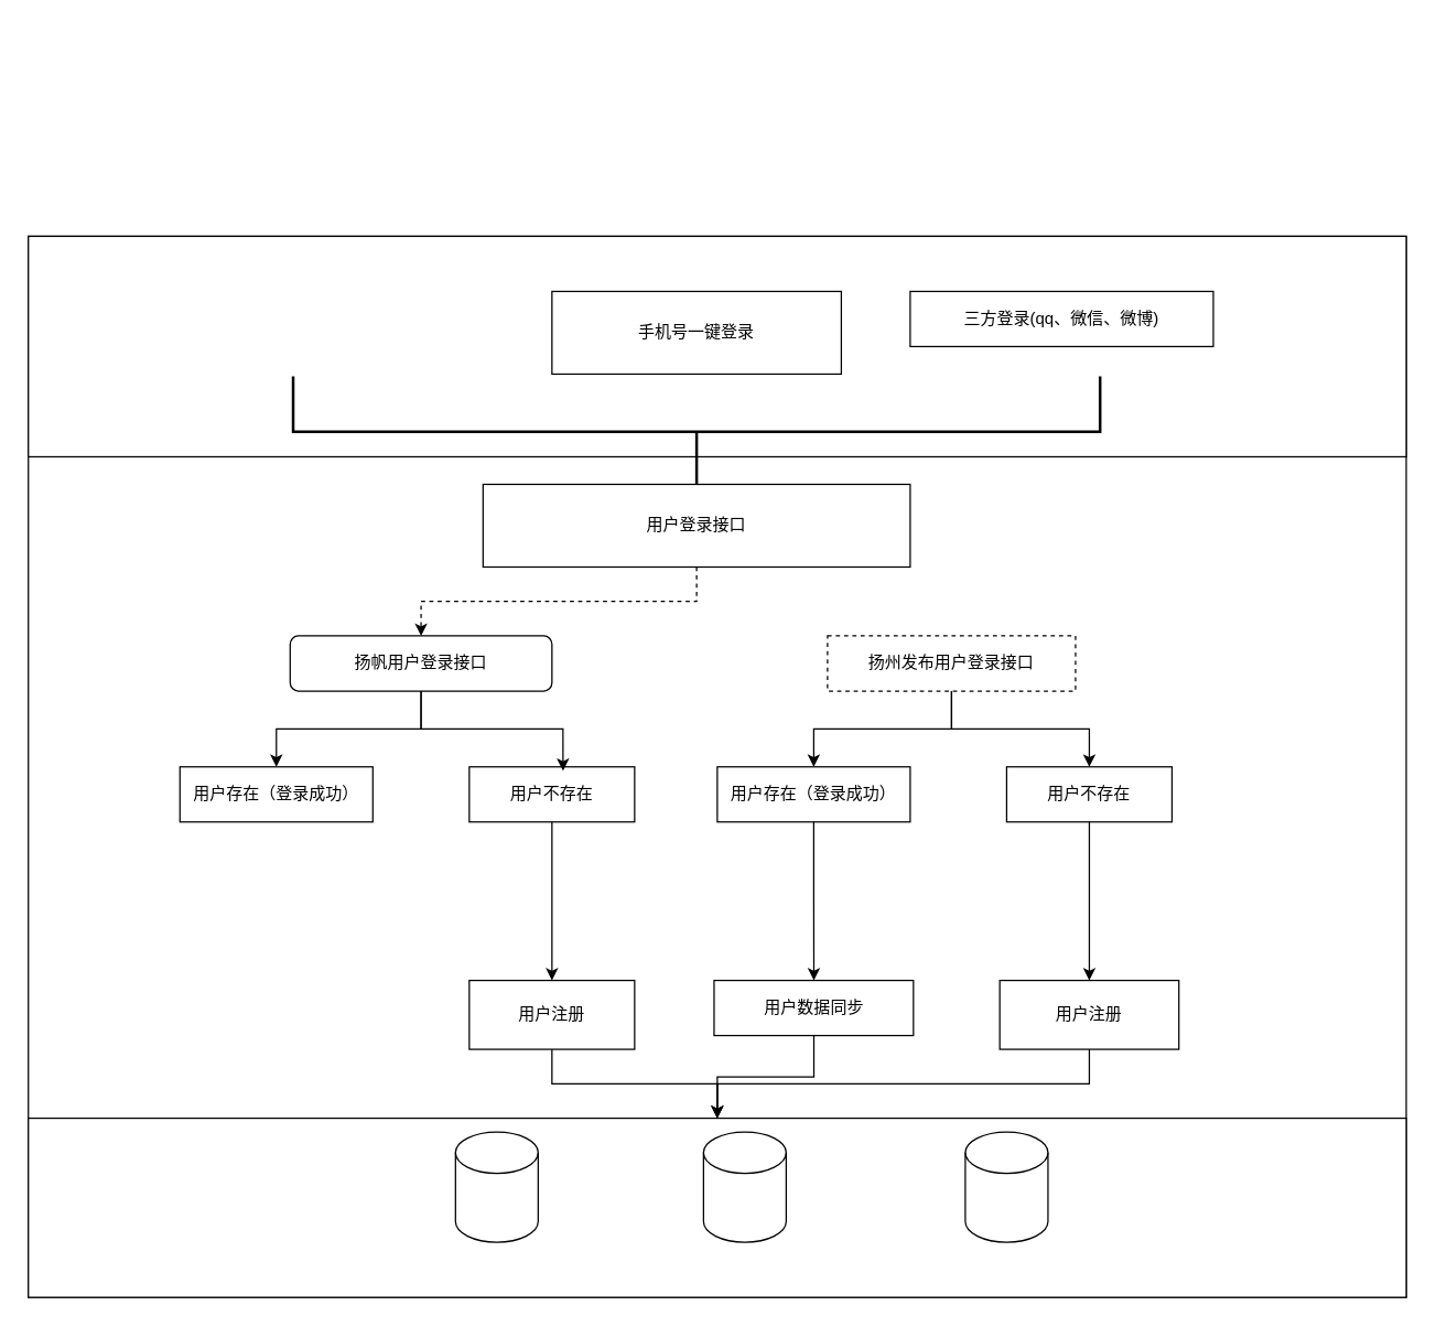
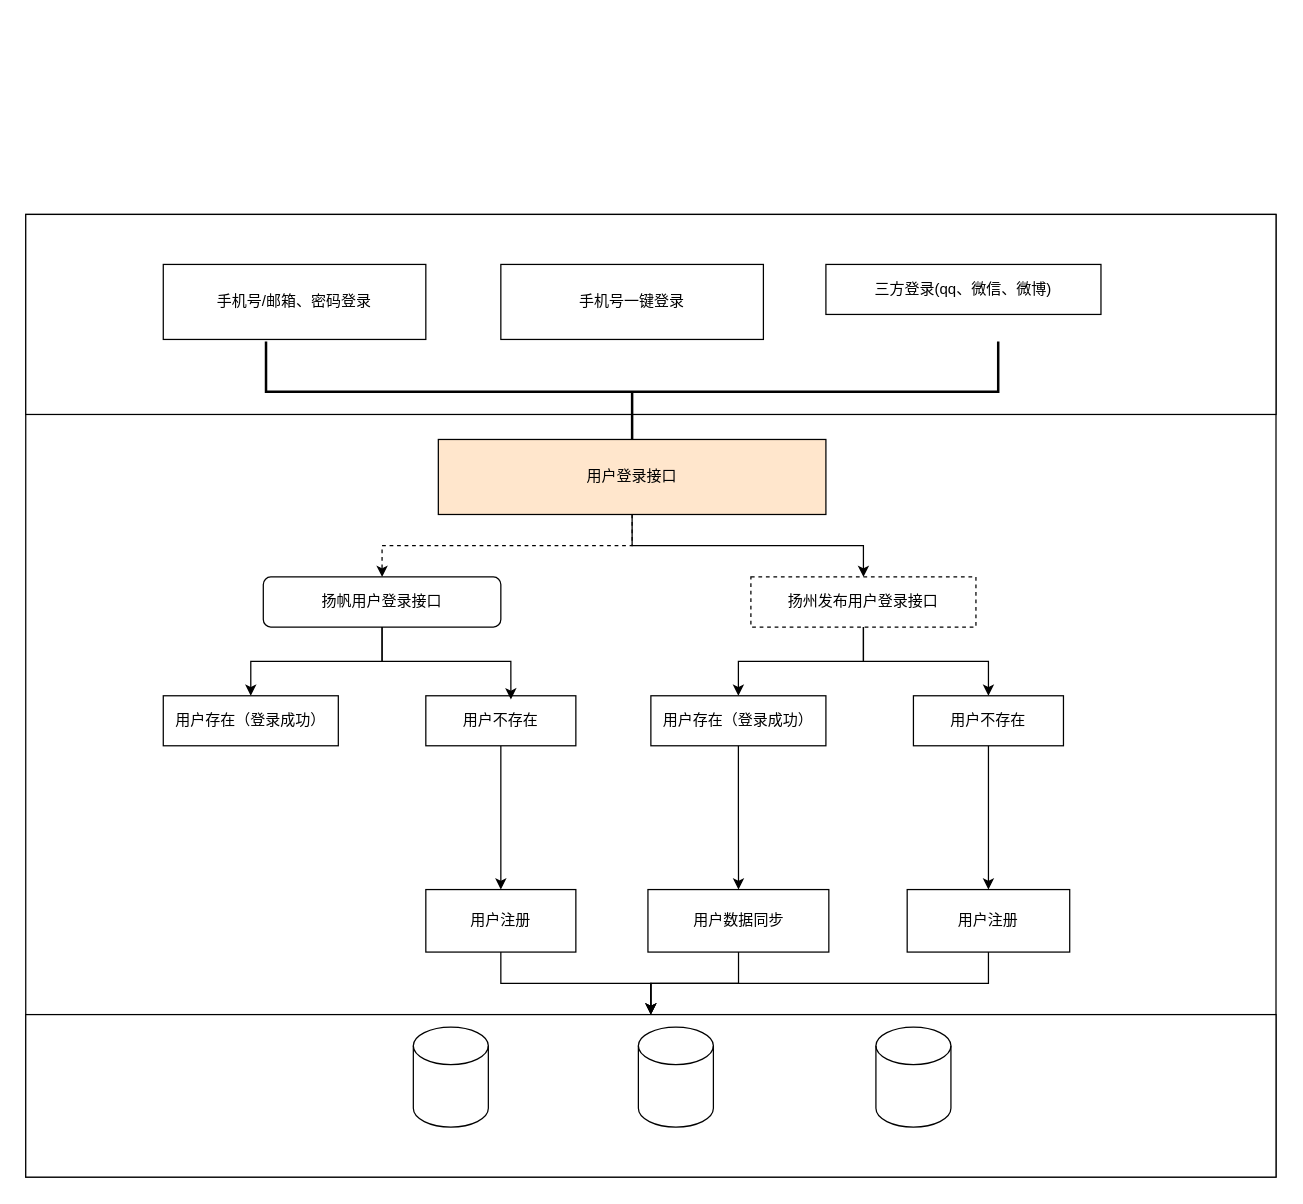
+ <mxCell id="4" value="手机号/邮箱、密码登录" style="rounded=0;whiteSpace=wrap;html=1;" vertex="1" parent="1"><mxGeometry x="130" y="211" width="210" height="60" as="geometry" /></mxCell>
- <mxCell id="10" value="用户登录接口" style="rounded=0;whiteSpace=wrap;html=1;" vertex="1" parent="1"><mxGeometry x="350" y="351" width="310" height="60" as="geometry" /></mxCell>
+ <mxCell id="10" value="用户登录接口" style="rounded=0;whiteSpace=wrap;html=1;fillColor=#ffe6cc;" vertex="1" parent="1"><mxGeometry x="350" y="351" width="310" height="60" as="geometry" /></mxCell>
+ <mxCell id="9" style="edgeStyle=orthogonalEdgeStyle;rounded=0;orthogonalLoop=1;jettySize=auto;html=1;" edge="1" parent="1" source="10" target="15"><mxGeometry relative="1" as="geometry" /></mxCell>
- <mxCell id="27" value="用户数据同步" style="rounded=0;whiteSpace=wrap;html=1;" vertex="1" parent="1"><mxGeometry x="517.66" y="711" width="144.68" height="40" as="geometry" /></mxCell>
+ <mxCell id="27" value="用户数据同步" style="rounded=0;whiteSpace=wrap;html=1;" vertex="1" parent="1"><mxGeometry x="517.66" y="711" width="144.68" height="50" as="geometry" /></mxCell>
